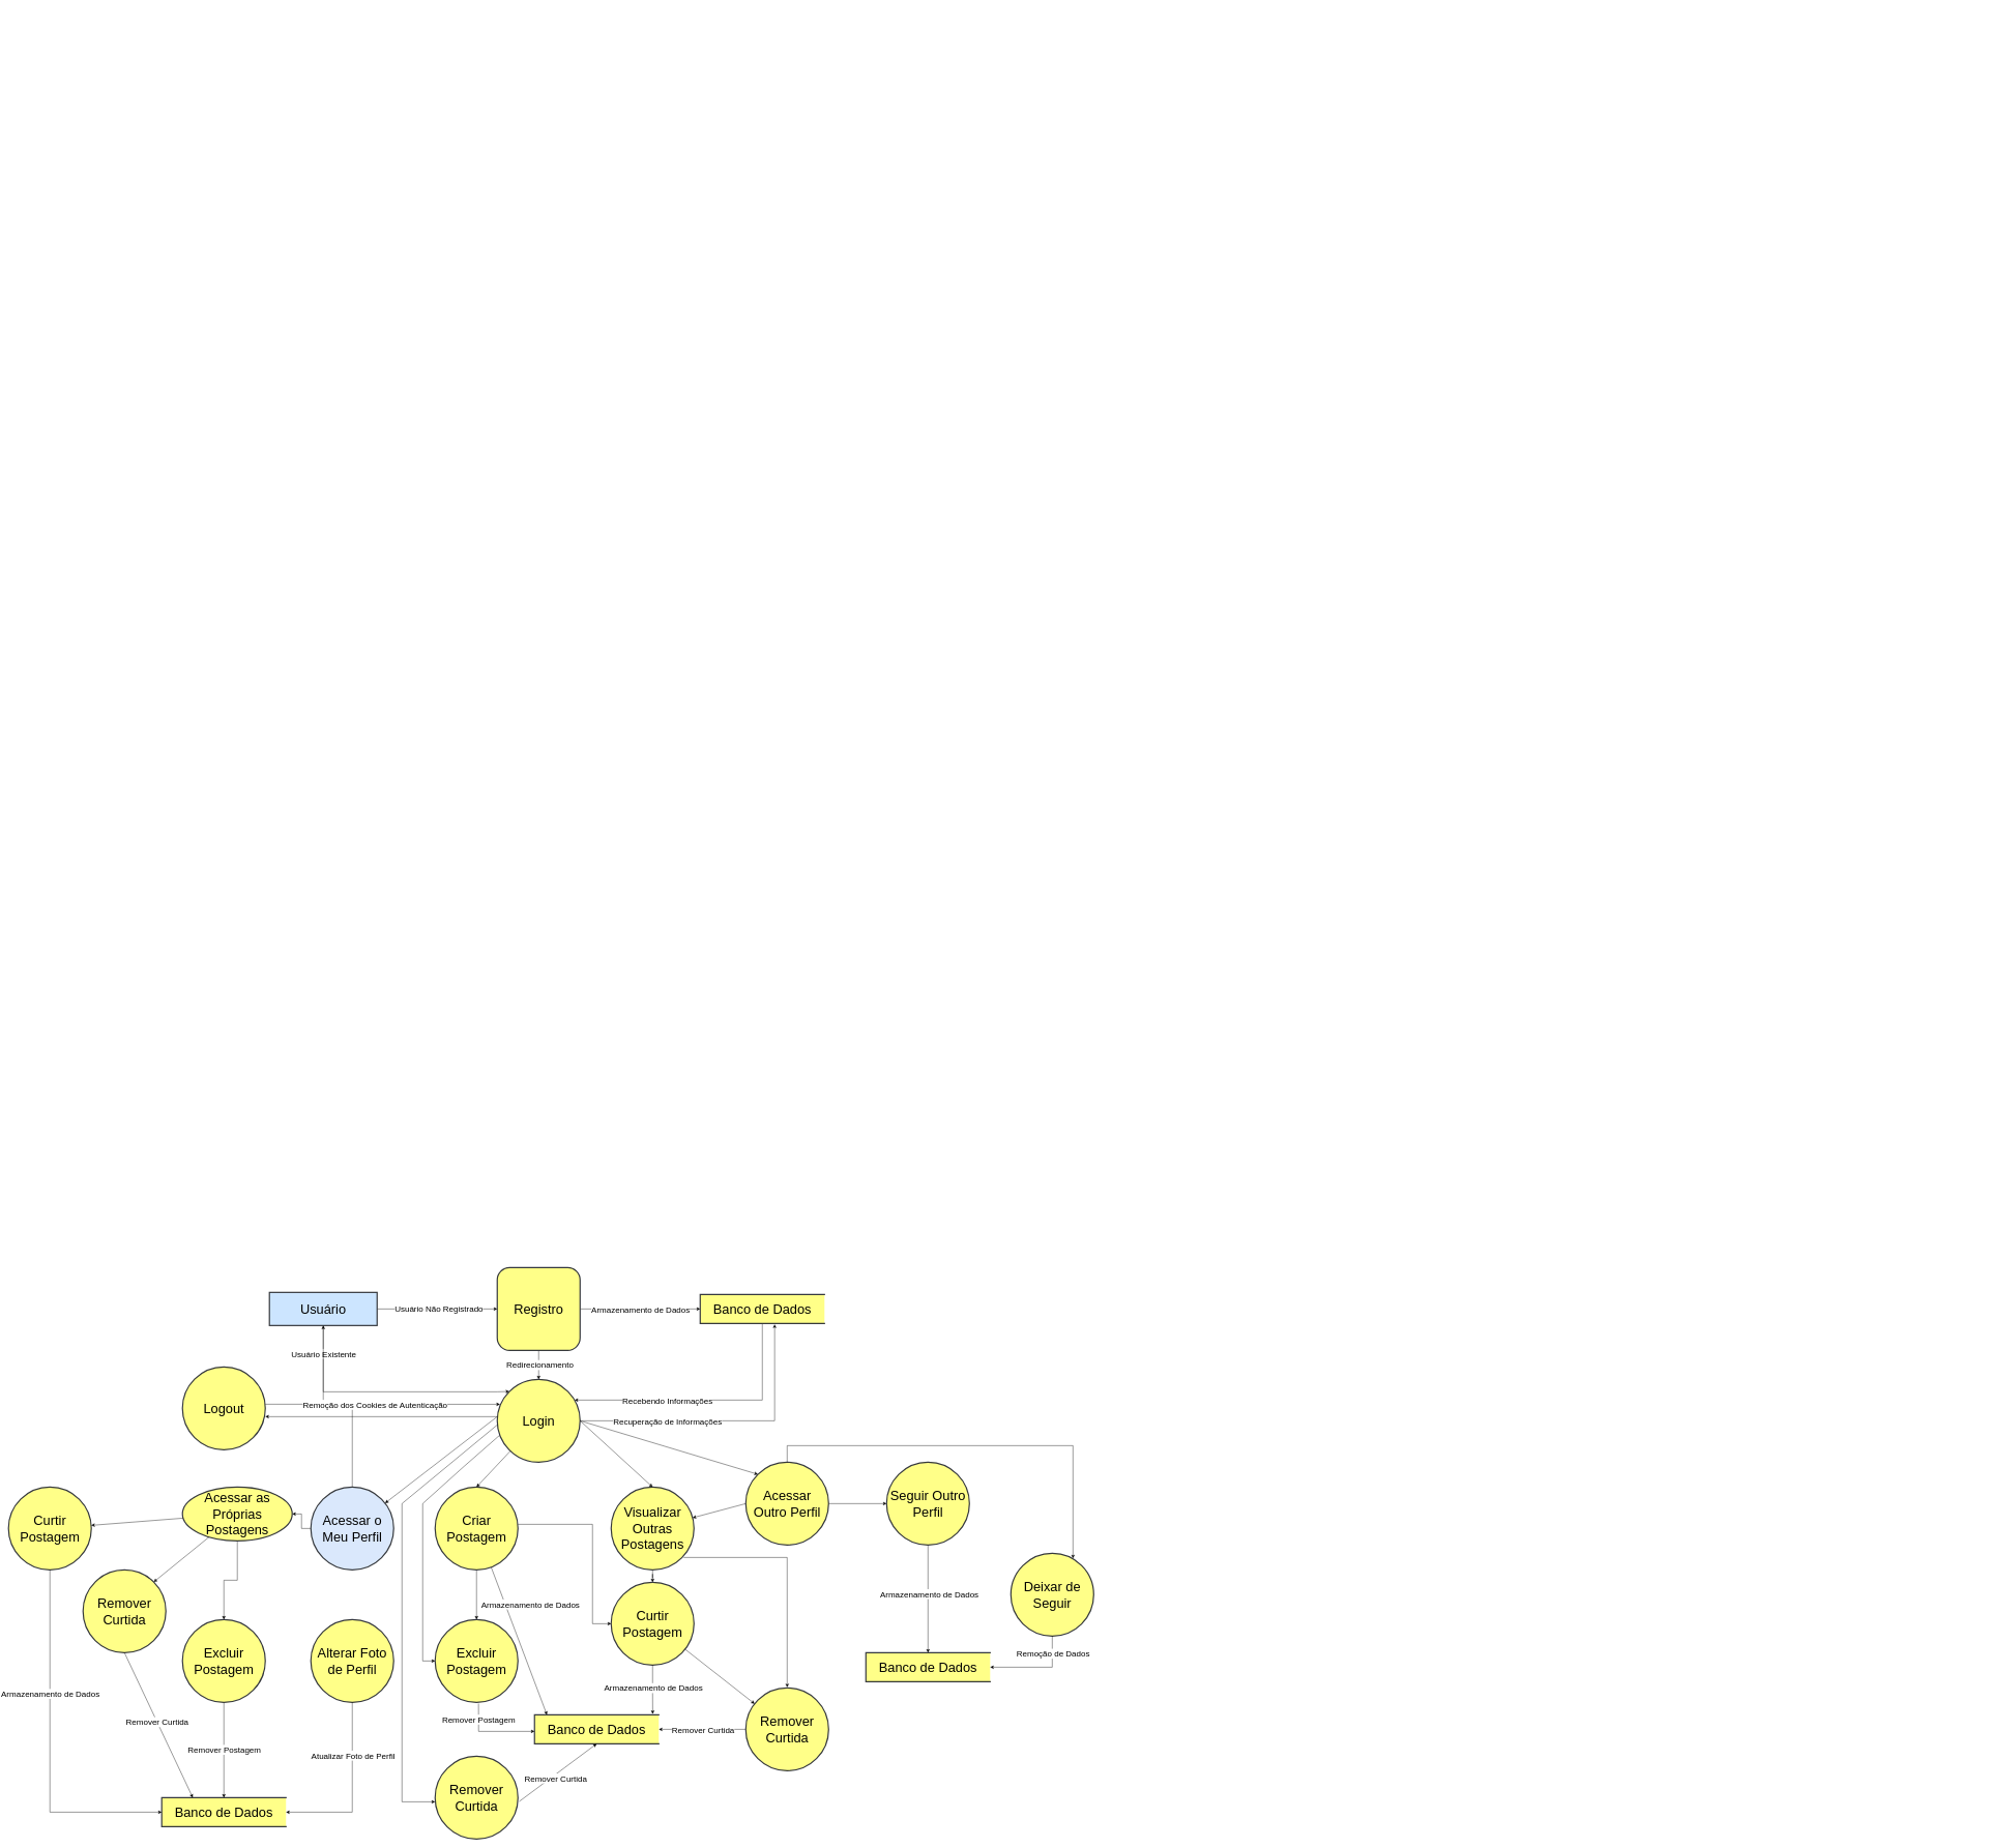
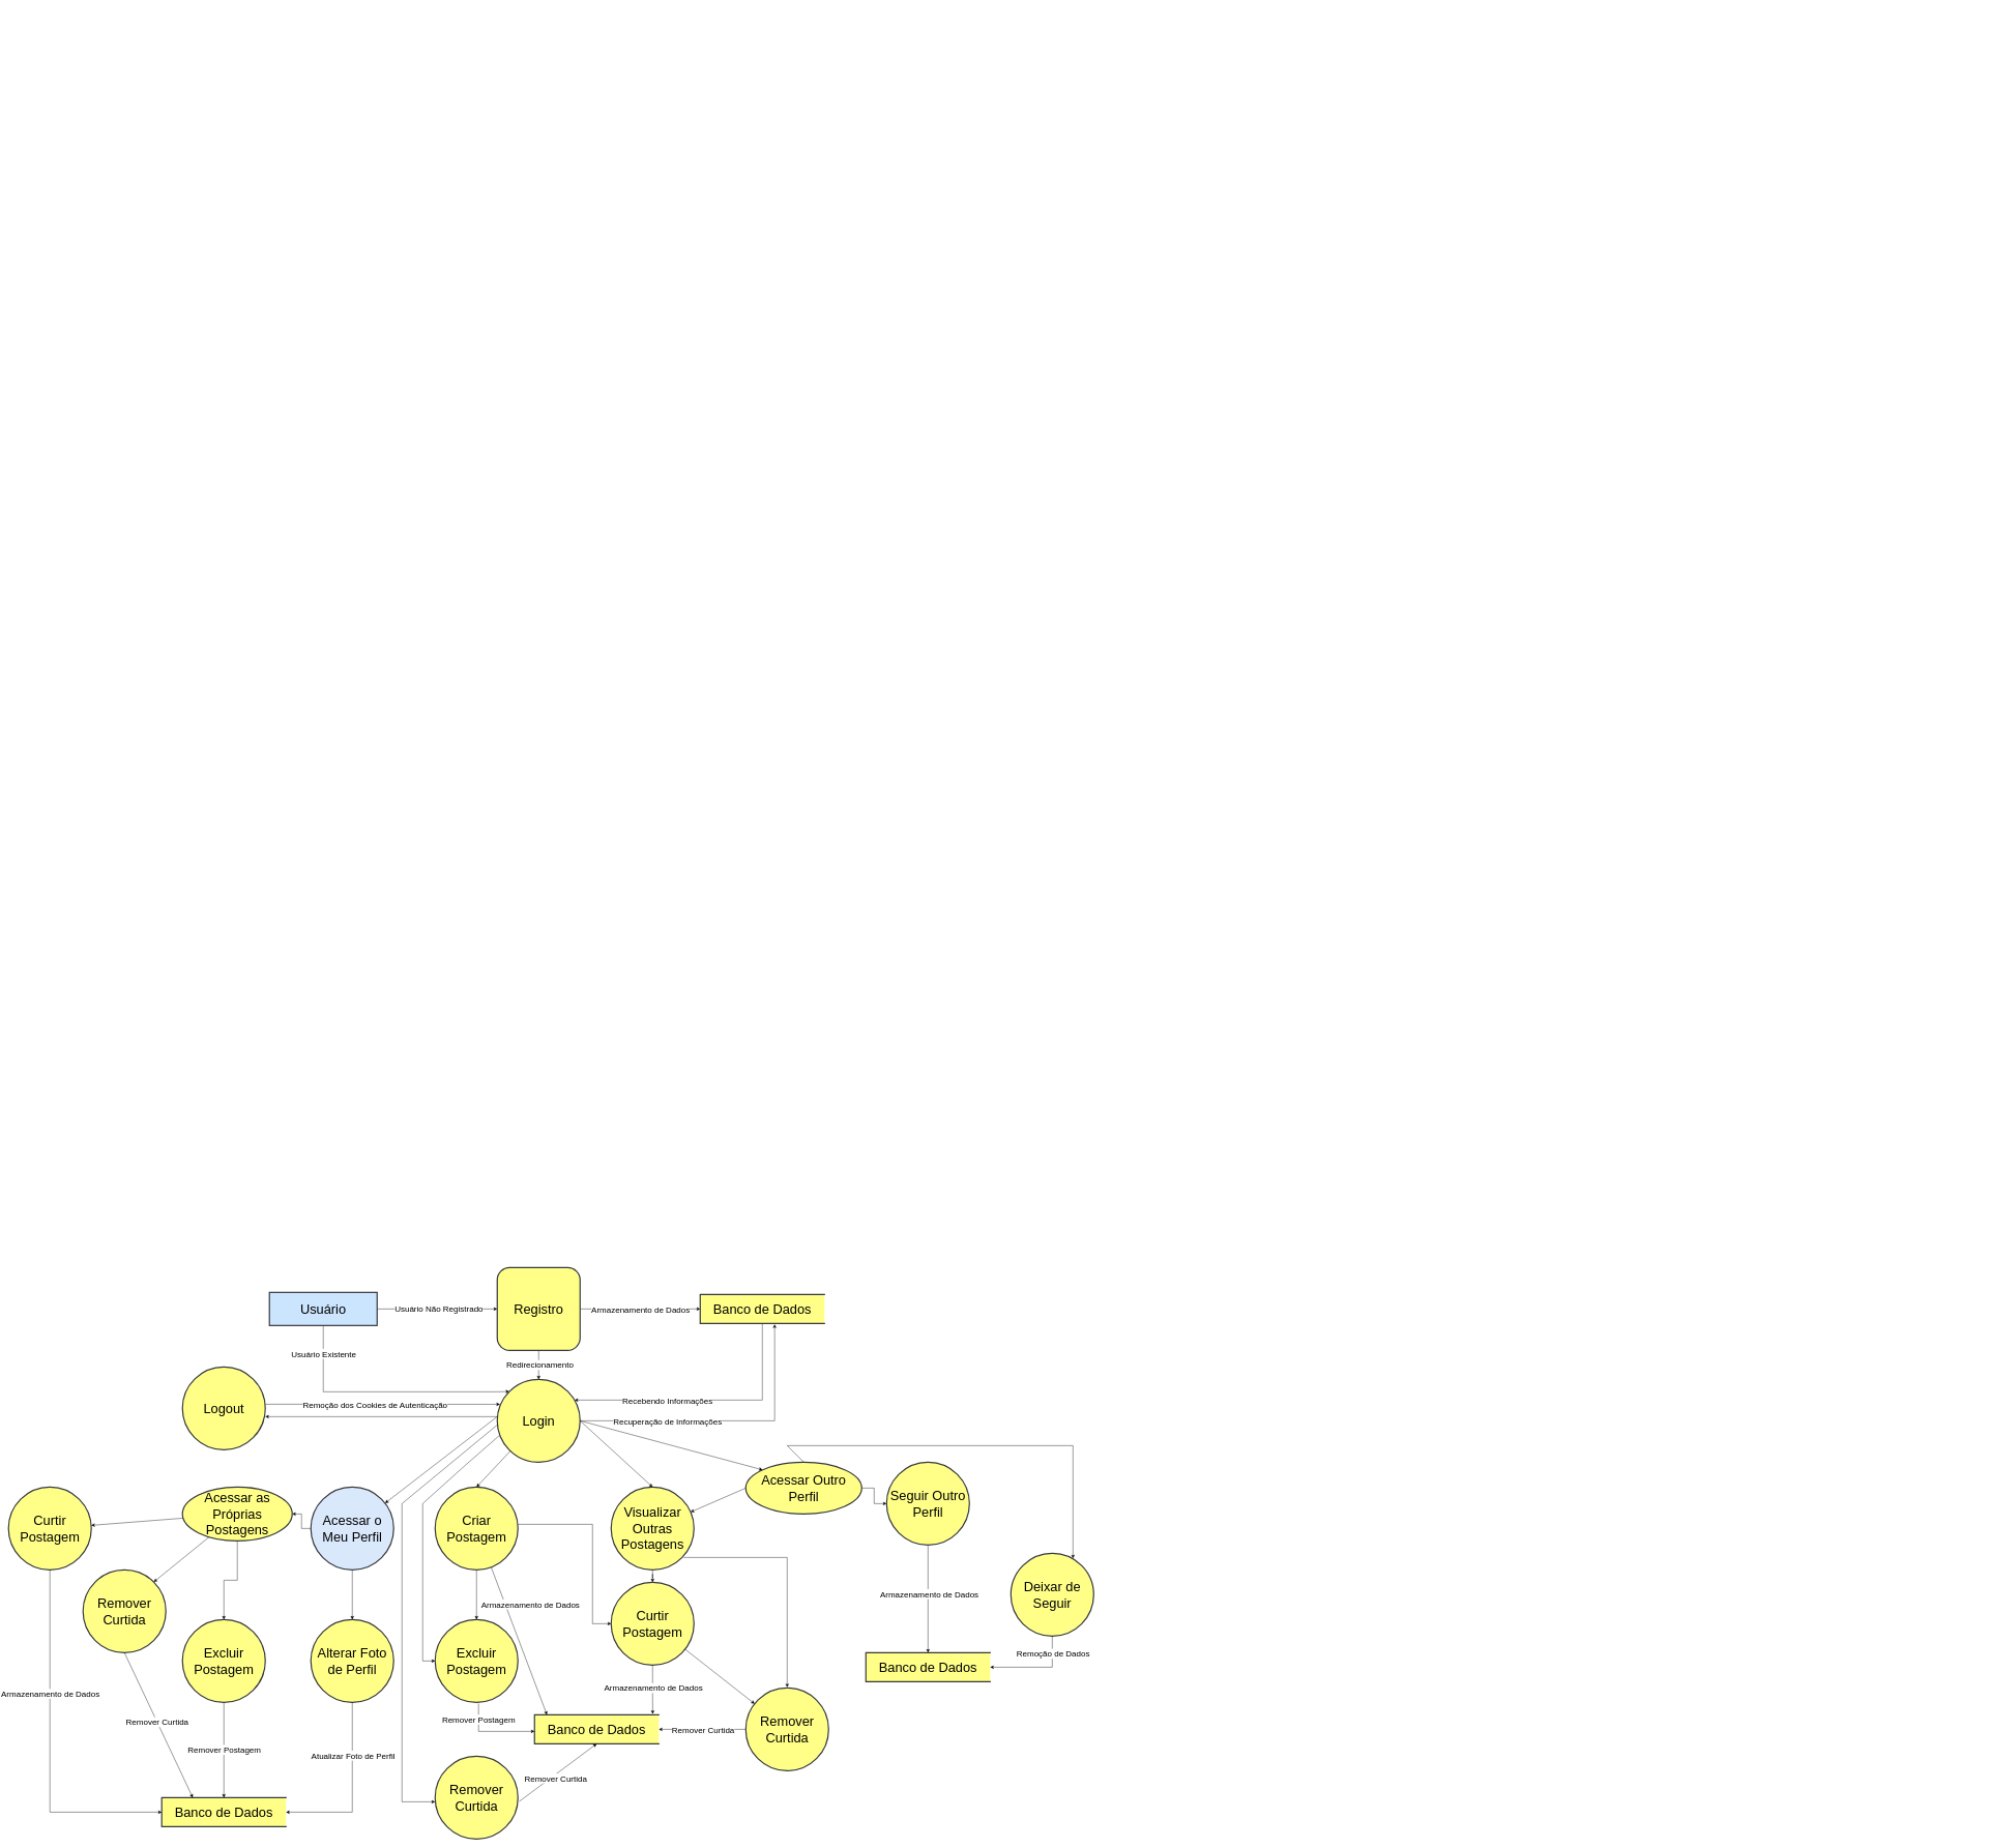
- <mxCell id="43" style="edgeStyle=orthogonalEdgeStyle;rounded=0;orthogonalLoop=1;jettySize=auto;html=1;" parent="1" source="45" target="7" edge="1"><mxGeometry relative="1" as="geometry" /></mxCell>
+ <mxCell id="43" style="edgeStyle=orthogonalEdgeStyle;rounded=0;orthogonalLoop=1;jettySize=auto;html=1;entryX=0.5;entryY=0;entryDx=0;entryDy=0;" parent="1" source="45" target="49" edge="1"><mxGeometry relative="1" as="geometry" /></mxCell>
- <mxCell id="32" value="&lt;font style=&quot;font-size: 32px;&quot;&gt;Acessar Outro Perfil&lt;br&gt;&lt;/font&gt;" style="ellipse;whiteSpace=wrap;html=1;aspect=fixed;strokeWidth=3;fillColor=#ffff88;strokeColor=#36393d;" parent="1" vertex="1"><mxGeometry x="1800" y="3530" width="200" height="200" as="geometry" /></mxCell>
+ <mxCell id="32" value="&lt;font style=&quot;font-size: 32px;&quot;&gt;Acessar Outro Perfil&lt;br&gt;&lt;/font&gt;" style="ellipse;whiteSpace=wrap;html=1;aspect=fixed;strokeWidth=3;fillColor=#ffff88;strokeColor=#36393d;" parent="1" vertex="1"><mxGeometry x="1800" y="3530" width="280" height="125" as="geometry" /></mxCell>
